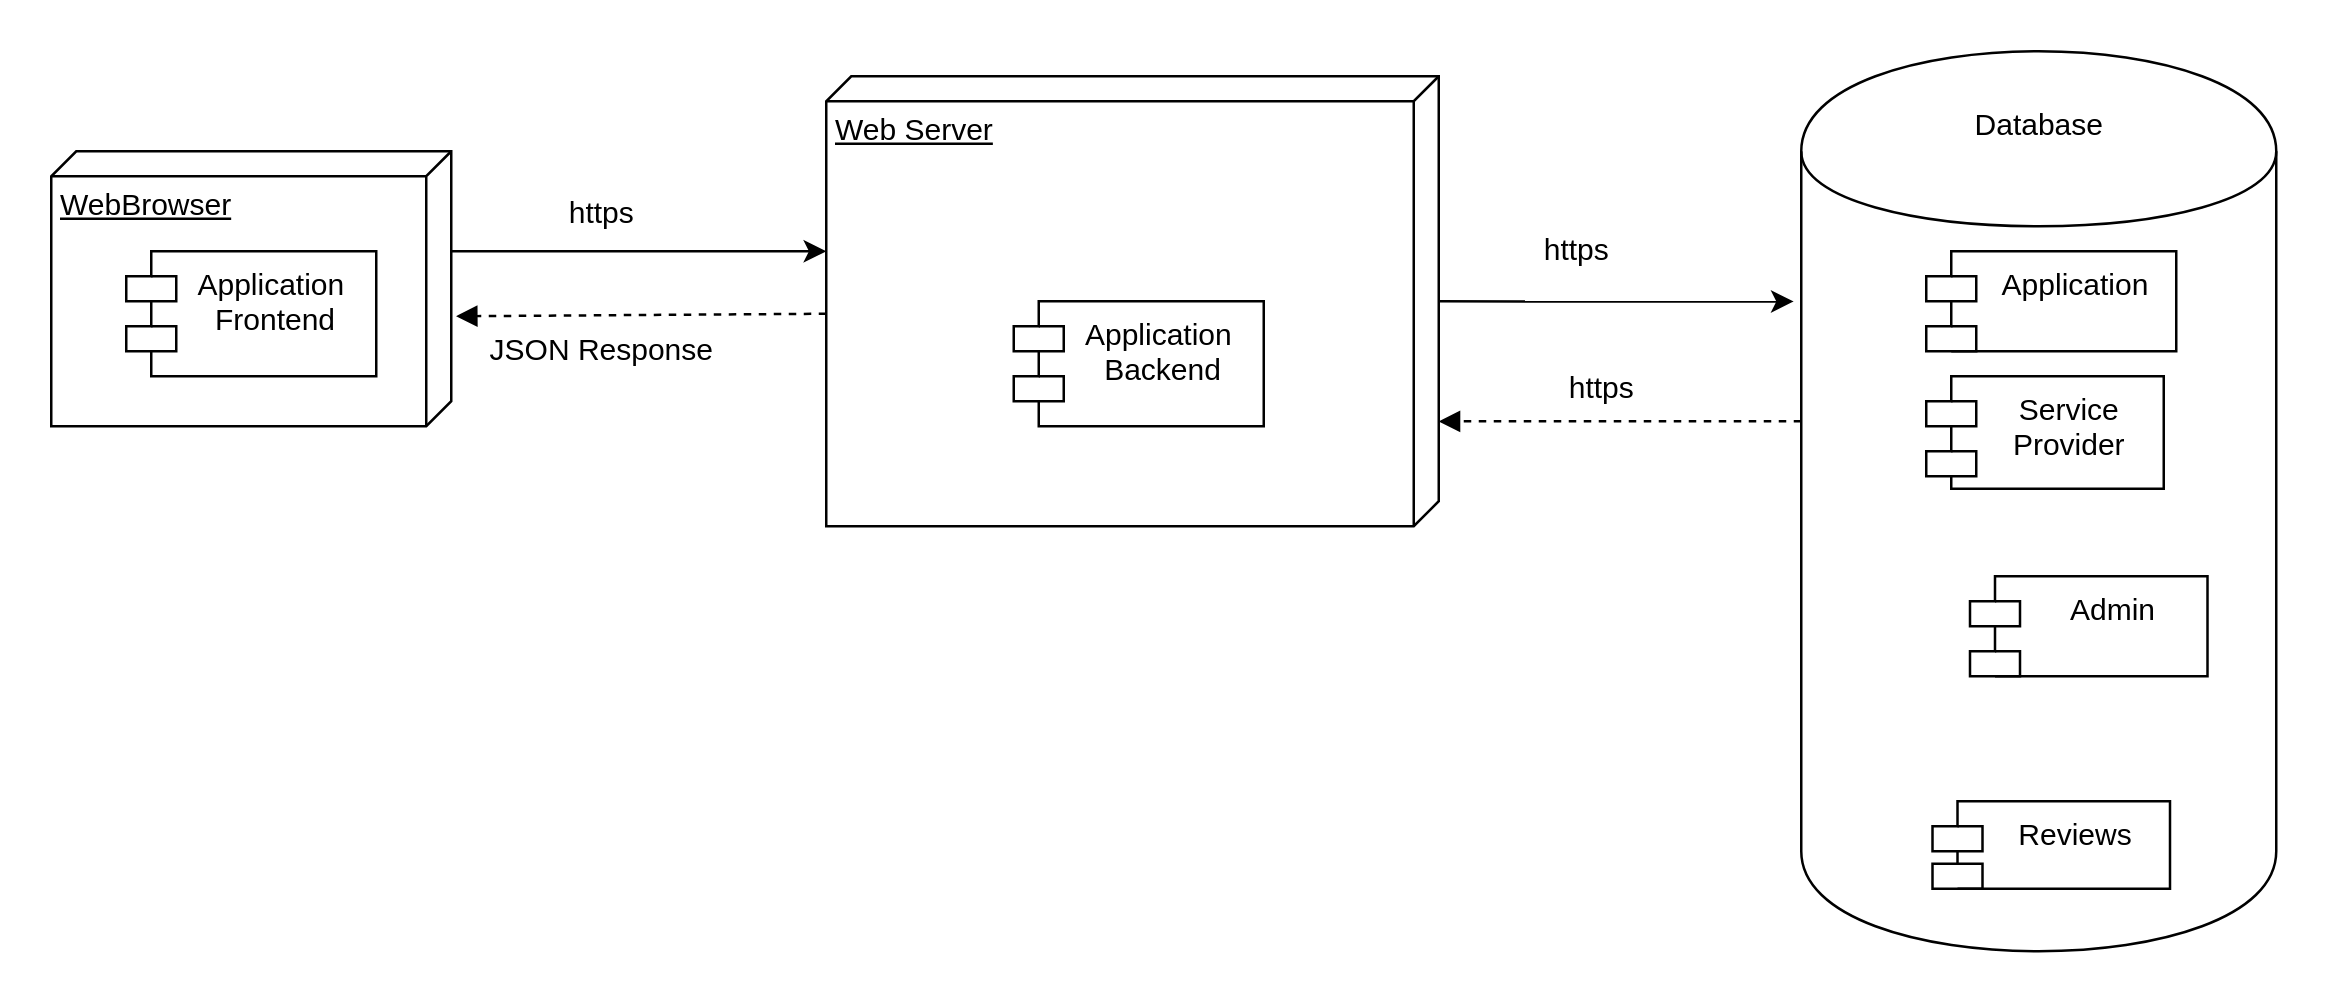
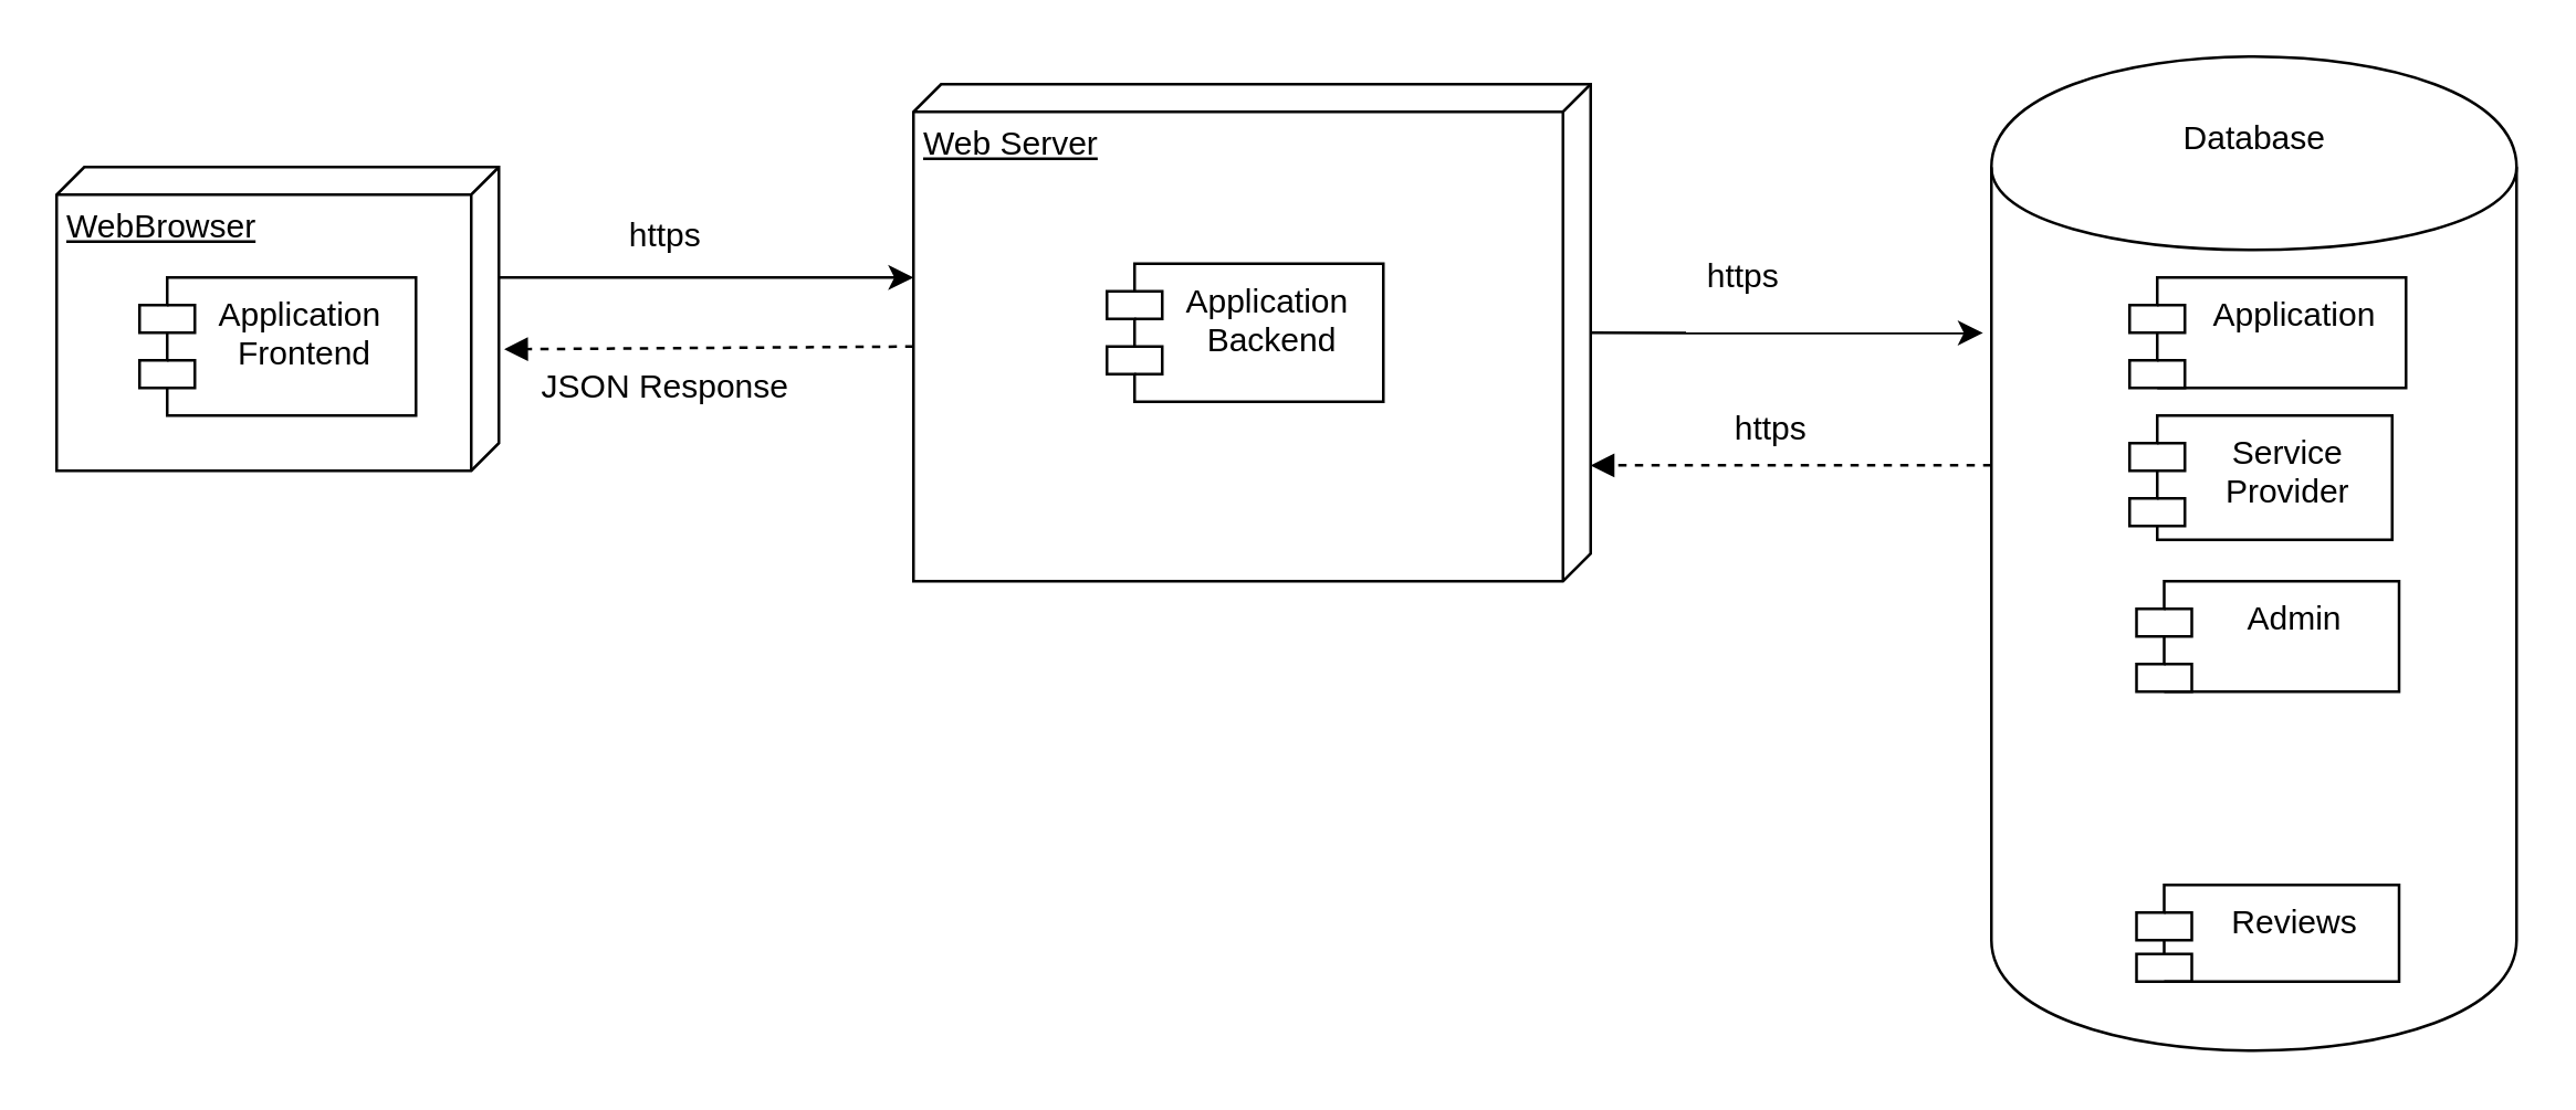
- <mxCell id="6" value="Application &#10;Backend" style="shape=module;align=left;spacingLeft=20;align=center;verticalAlign=top;" parent="1" vertex="1"><mxGeometry x="405" y="120" width="100" height="50" as="geometry" /></mxCell>
+ <mxCell id="6" value="Application &#10;Backend" style="shape=module;align=left;spacingLeft=20;align=center;verticalAlign=top;" parent="1" vertex="1"><mxGeometry x="400" y="95" width="100" height="50" as="geometry" /></mxCell>
- <mxCell id="18" value="Admin" style="shape=module;align=left;spacingLeft=20;align=center;verticalAlign=top;" parent="1" vertex="1"><mxGeometry x="787.5" y="230" width="95" height="40" as="geometry" /></mxCell>
+ <mxCell id="18" value="Admin" style="shape=module;align=left;spacingLeft=20;align=center;verticalAlign=top;" parent="1" vertex="1"><mxGeometry x="772.5" y="210" width="95" height="40" as="geometry" /></mxCell>
